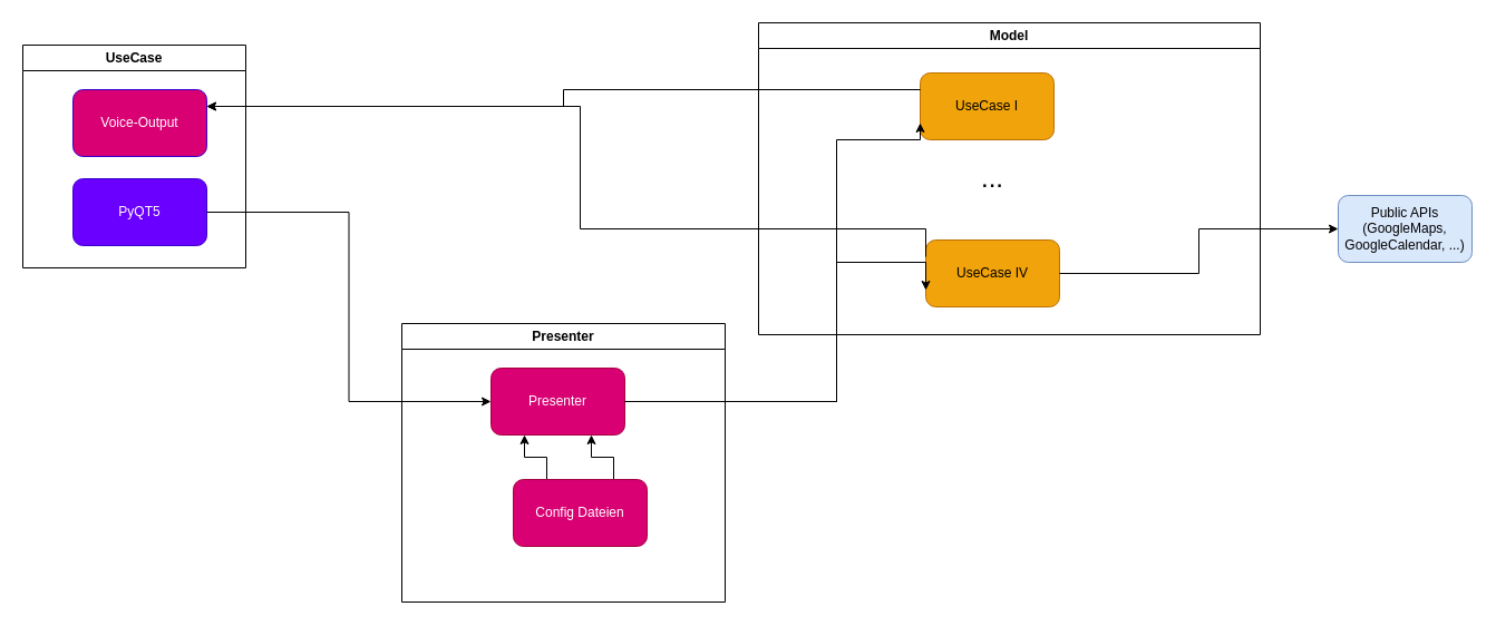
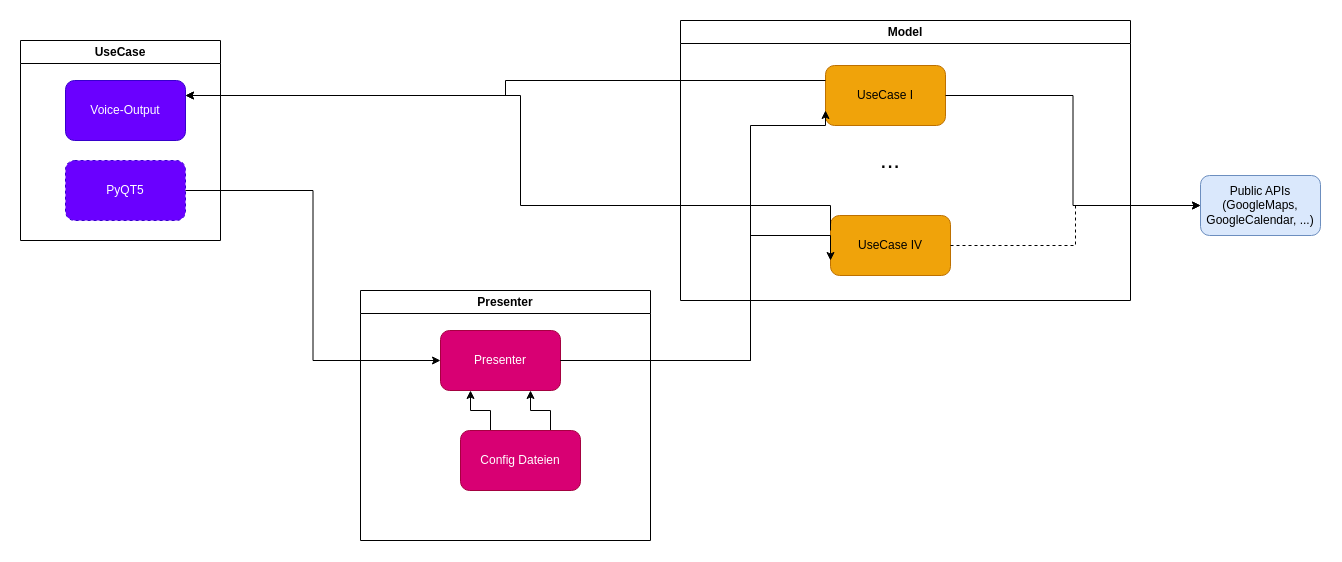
+ <mxCell id="10" style="edgeStyle=orthogonalEdgeStyle;rounded=0;orthogonalLoop=1;jettySize=auto;html=1;exitX=1;exitY=0.5;exitDx=0;exitDy=0;entryX=0;entryY=0.5;entryDx=0;entryDy=0;" edge="1" parent="1" source="6" target="9"><mxGeometry relative="1" as="geometry" /></mxCell>
- <mxCell id="4" value="Voice-Output" style="rounded=1;whiteSpace=wrap;html=1;fillColor=#d80073;strokeColor=#3700CC;fontColor=#ffffff;" vertex="1" parent="2"><mxGeometry x="45" y="40" width="120" height="60" as="geometry" /></mxCell>
+ <mxCell id="4" value="Voice-Output" style="rounded=1;whiteSpace=wrap;html=1;fillColor=#6a00ff;strokeColor=#3700CC;fontColor=#ffffff;" vertex="1" parent="2"><mxGeometry x="45" y="40" width="120" height="60" as="geometry" /></mxCell>
- <mxCell id="3" value="PyQT5" style="rounded=1;whiteSpace=wrap;html=1;fillColor=#6a00ff;fontColor=#ffffff;strokeColor=#3700CC;" vertex="1" parent="2"><mxGeometry x="45" y="120" width="120" height="60" as="geometry" /></mxCell>
+ <mxCell id="3" value="PyQT5" style="rounded=1;whiteSpace=wrap;html=1;fillColor=#6a00ff;fontColor=#ffffff;strokeColor=#3700CC;dashed=1;" vertex="1" parent="2"><mxGeometry x="45" y="120" width="120" height="60" as="geometry" /></mxCell>
- <mxCell id="11" style="edgeStyle=orthogonalEdgeStyle;rounded=0;orthogonalLoop=1;jettySize=auto;html=1;exitX=1;exitY=0.5;exitDx=0;exitDy=0;entryX=0;entryY=0.5;entryDx=0;entryDy=0;" edge="1" parent="1" source="8" target="9"><mxGeometry relative="1" as="geometry" /></mxCell>
+ <mxCell id="11" style="edgeStyle=orthogonalEdgeStyle;rounded=0;orthogonalLoop=1;jettySize=auto;html=1;exitX=1;exitY=0.5;exitDx=0;exitDy=0;entryX=0;entryY=0.5;entryDx=0;entryDy=0;dashed=1;" edge="1" parent="1" source="8" target="9"><mxGeometry relative="1" as="geometry" /></mxCell>
